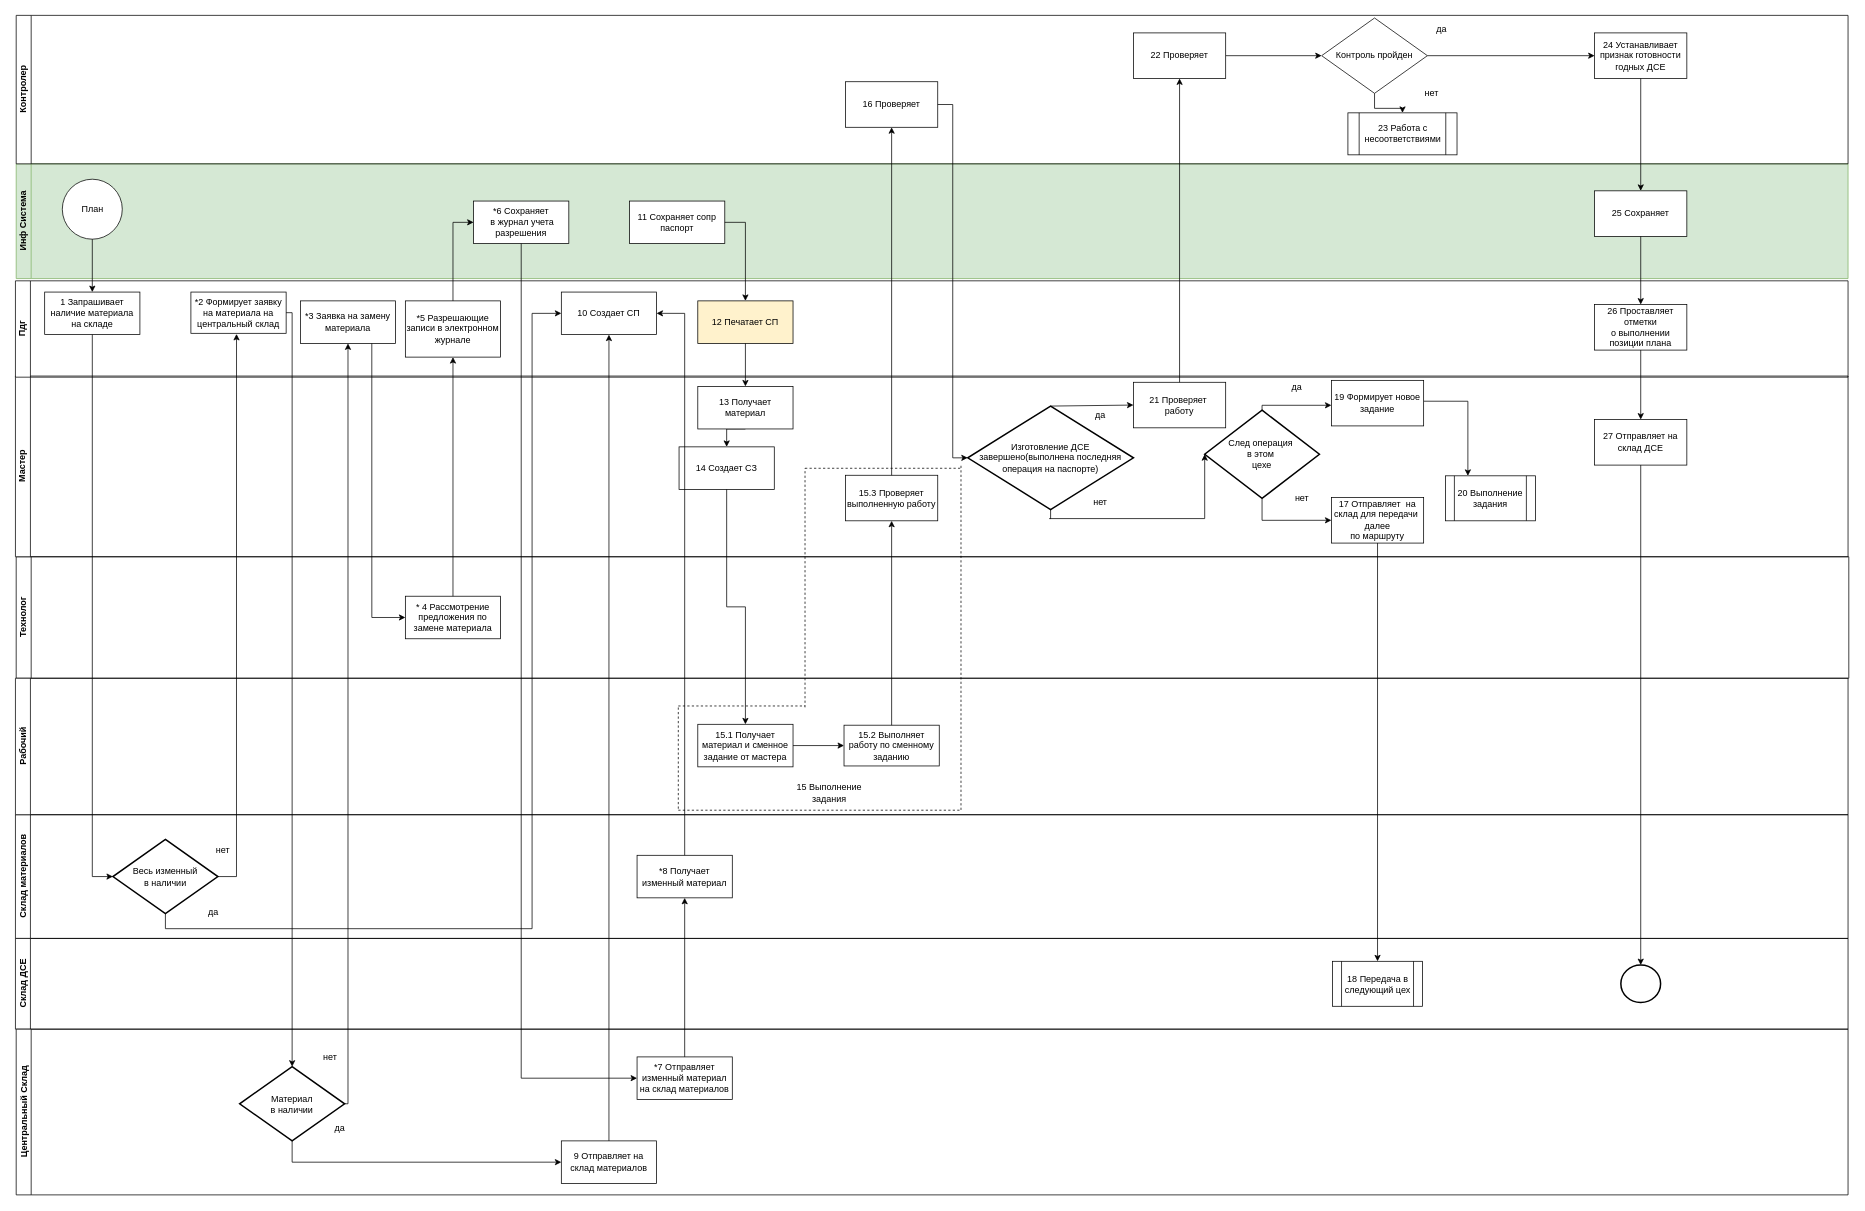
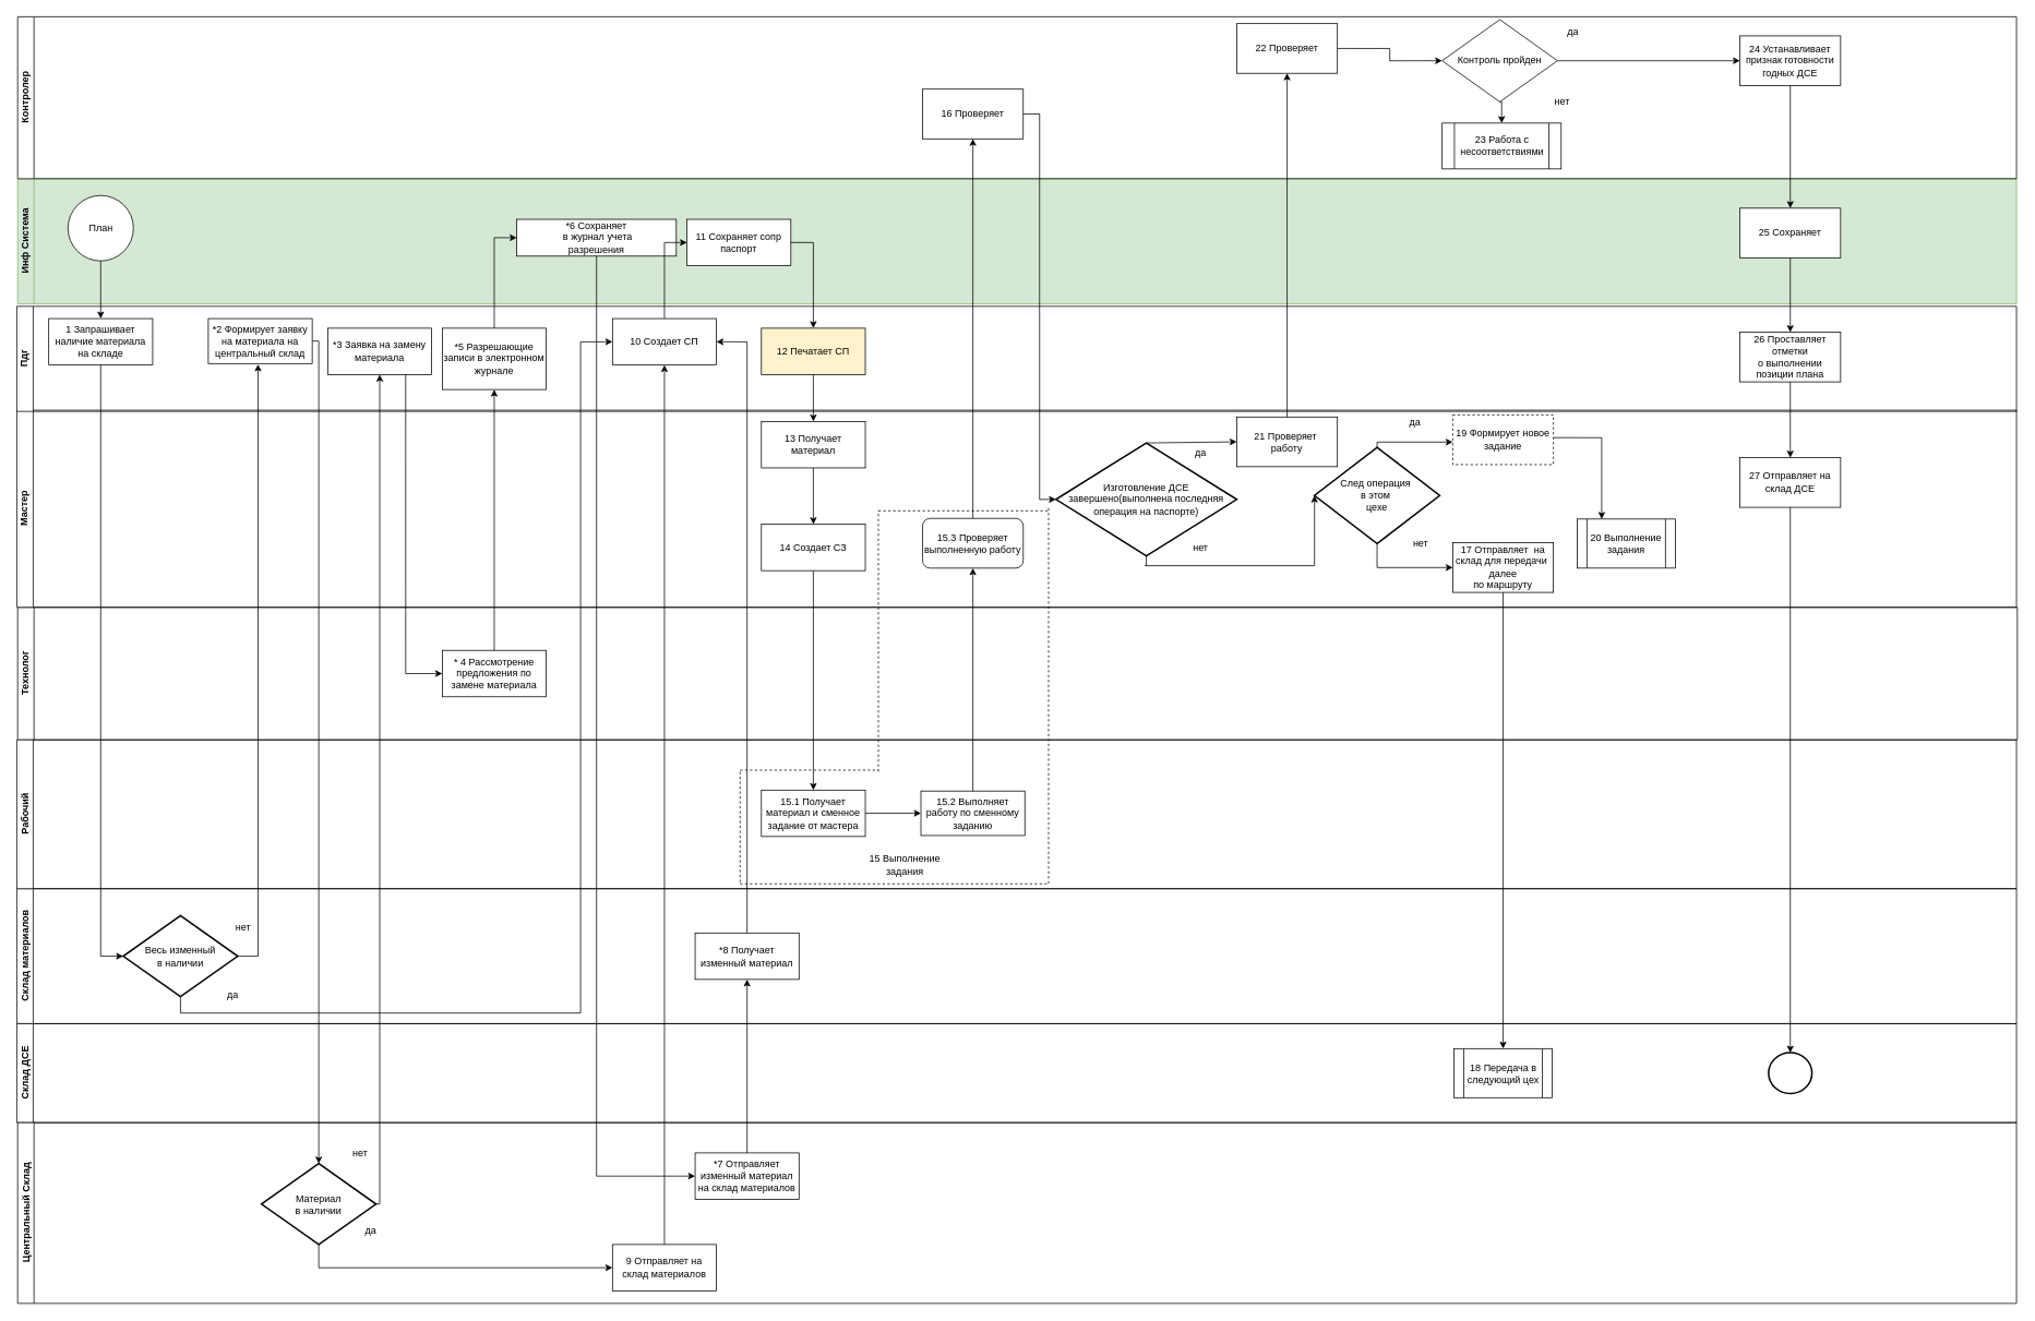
- <mxCell id="23" value="22 Проверяет" style="rounded=0;whiteSpace=wrap;html=1;" parent="14" vertex="1"><mxGeometry x="1490" y="23.38" width="123" height="60.75" as="geometry" /></mxCell>
+ <mxCell id="23" value="22 Проверяет" style="rounded=0;whiteSpace=wrap;html=1;" parent="14" vertex="1"><mxGeometry x="1490" y="8.38" width="123" height="60.75" as="geometry" /></mxCell>
- <mxCell id="18" value="23 Работа с несоответствиями" style="shape=process;whiteSpace=wrap;html=1;backgroundOutline=1;" parent="14" vertex="1"><mxGeometry x="1776" y="130" width="145.5" height="56" as="geometry" /></mxCell>
+ <mxCell id="18" value="23 Работа с несоответствиями" style="shape=process;whiteSpace=wrap;html=1;backgroundOutline=1;" parent="14" vertex="1"><mxGeometry x="1741" y="130" width="145.5" height="56" as="geometry" /></mxCell>
- <mxCell id="9" value="*6 Сохраняет&lt;br&gt;&amp;nbsp;в журнал учета&lt;br&gt;разрешения" style="rounded=0;whiteSpace=wrap;html=1;fontFamily=Helvetica;fontSize=12;fontColor=#000000;align=center;" parent="7" vertex="1"><mxGeometry x="610" y="49.62" width="127" height="56.75" as="geometry" /></mxCell>
+ <mxCell id="9" value="*6 Сохраняет&lt;br&gt;&amp;nbsp;в журнал учета&lt;br&gt;разрешения" style="rounded=0;whiteSpace=wrap;html=1;fontFamily=Helvetica;fontSize=12;fontColor=#000000;align=center;" parent="7" vertex="1"><mxGeometry x="610" y="49.62" width="195" height="45" as="geometry" /></mxCell>
+ <mxCell id="88" style="edgeStyle=orthogonalEdgeStyle;rounded=0;orthogonalLoop=1;jettySize=auto;html=1;entryX=0;entryY=0.5;entryDx=0;entryDy=0;" parent="1" source="66" target="10" edge="1"><mxGeometry relative="1" as="geometry" /></mxCell>
- <mxCell id="44" value="&lt;div&gt;19 Формирует новое&lt;/div&gt;&lt;div&gt;задание&lt;/div&gt;" style="rounded=0;whiteSpace=wrap;html=1;" parent="25" vertex="1"><mxGeometry x="1755" y="5.75" width="123" height="60.75" as="geometry" /></mxCell>
+ <mxCell id="44" value="&lt;div&gt;19 Формирует новое&lt;/div&gt;&lt;div&gt;задание&lt;/div&gt;" style="rounded=0;whiteSpace=wrap;html=1;dashed=1;" parent="25" vertex="1"><mxGeometry x="1755" y="5.75" width="123" height="60.75" as="geometry" /></mxCell>
- <mxCell id="42" value="14 Создает СЗ" style="rounded=0;whiteSpace=wrap;html=1;fontFamily=Helvetica;fontSize=12;fontColor=#000000;align=center;" parent="25" vertex="1"><mxGeometry x="885" y="94.44" width="127" height="56.75" as="geometry" /></mxCell>
+ <mxCell id="42" value="14 Создает СЗ" style="rounded=0;whiteSpace=wrap;html=1;fontFamily=Helvetica;fontSize=12;fontColor=#000000;align=center;" parent="25" vertex="1"><mxGeometry x="910" y="139.44" width="127" height="56.75" as="geometry" /></mxCell>
- <mxCell id="36" value="15.3 Проверяет выполненную работу" style="rounded=0;whiteSpace=wrap;html=1;" parent="25" vertex="1"><mxGeometry x="1107" y="132.31" width="123" height="60.75" as="geometry" /></mxCell>
+ <mxCell id="36" value="15.3 Проверяет выполненную работу" style="whiteSpace=wrap;html=1;rounded=1;" parent="25" vertex="1"><mxGeometry x="1107" y="132.31" width="123" height="60.75" as="geometry" /></mxCell>
